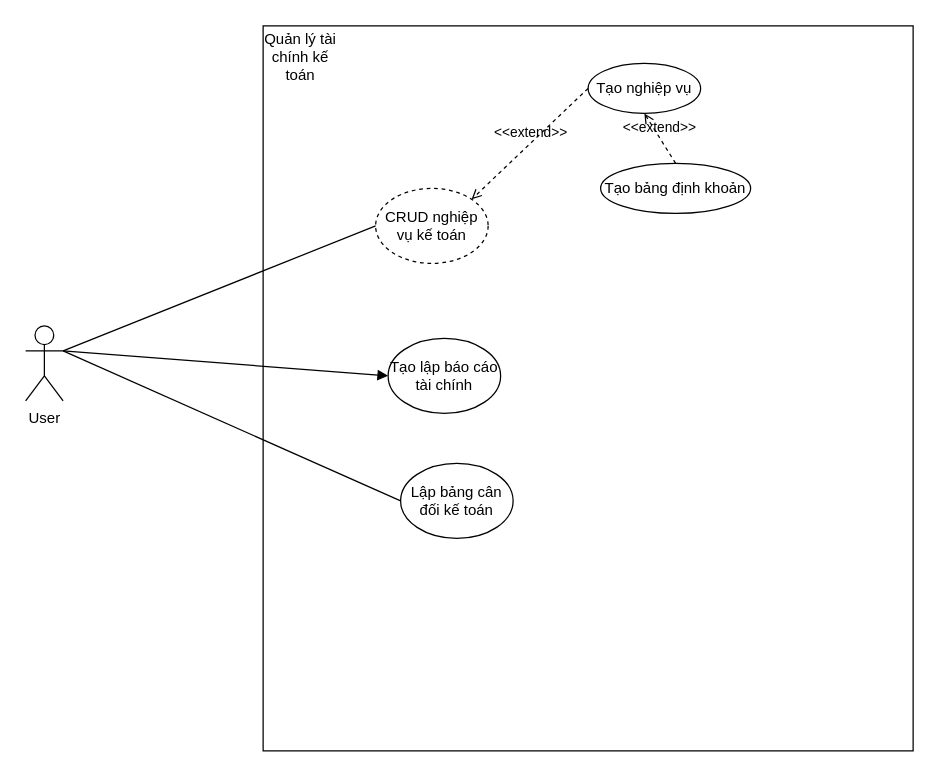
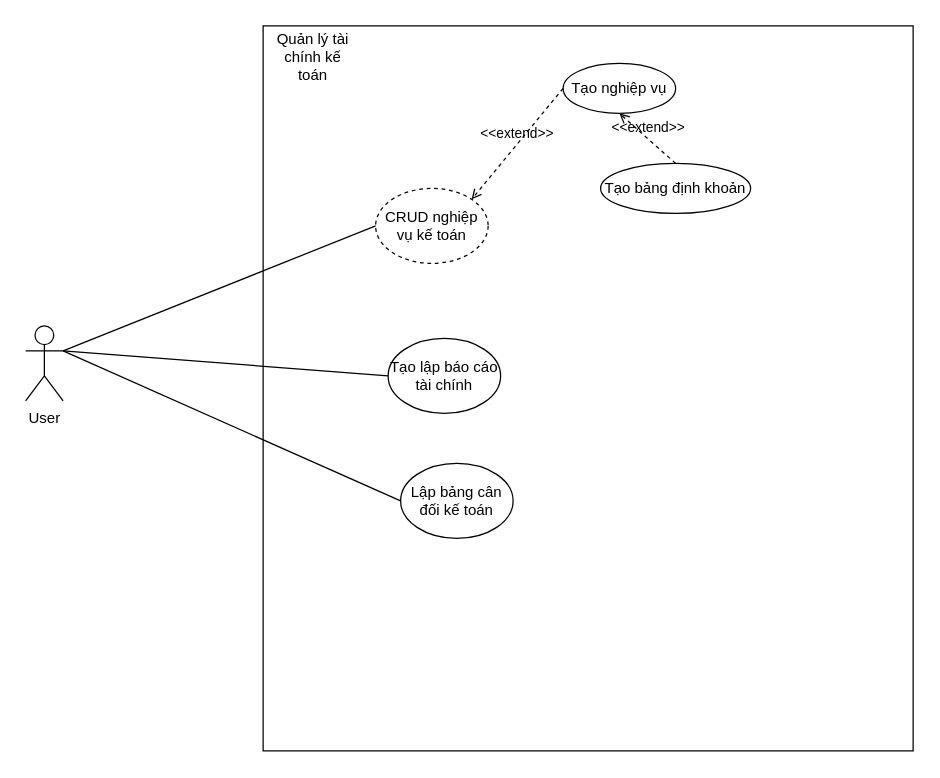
- <mxCell id="12" value="Quản lý tài chính kế toán" style="text;html=1;strokeColor=none;fillColor=none;align=center;verticalAlign=middle;whiteSpace=wrap;rounded=0;" parent="1" vertex="1"><mxGeometry x="210" y="30" width="60" height="30" as="geometry" /></mxCell>
+ <mxCell id="12" value="Quản lý tài chính kế toán" style="text;html=1;strokeColor=none;fillColor=none;align=center;verticalAlign=middle;whiteSpace=wrap;rounded=0;" parent="1" vertex="1"><mxGeometry x="220" y="30" width="60" height="30" as="geometry" /></mxCell>
- <mxCell id="6" value="Tạo nghiệp vụ" style="ellipse;whiteSpace=wrap;html=1;" parent="1" vertex="1"><mxGeometry x="470" y="50" width="90" height="40" as="geometry" /></mxCell>
+ <mxCell id="6" value="Tạo nghiệp vụ" style="ellipse;whiteSpace=wrap;html=1;" parent="1" vertex="1"><mxGeometry x="450" y="50" width="90" height="40" as="geometry" /></mxCell>
- <mxCell id="10" value="" style="endArrow=block;html=1;rounded=0;entryX=0;entryY=0.5;entryDx=0;entryDy=0;exitX=1;exitY=0.333;exitDx=0;exitDy=0;exitPerimeter=0;" parent="1" source="8" target="4" edge="1"><mxGeometry width="50" height="50" relative="1" as="geometry"><mxPoint x="60" y="290" as="sourcePoint" /><mxPoint x="310" y="190" as="targetPoint" /></mxGeometry></mxCell>
+ <mxCell id="10" value="" style="endArrow=none;html=1;rounded=0;entryX=0;entryY=0.5;entryDx=0;entryDy=0;exitX=1;exitY=0.333;exitDx=0;exitDy=0;exitPerimeter=0;" parent="1" source="8" target="4" edge="1"><mxGeometry width="50" height="50" relative="1" as="geometry"><mxPoint x="60" y="290" as="sourcePoint" /><mxPoint x="310" y="190" as="targetPoint" /></mxGeometry></mxCell>
